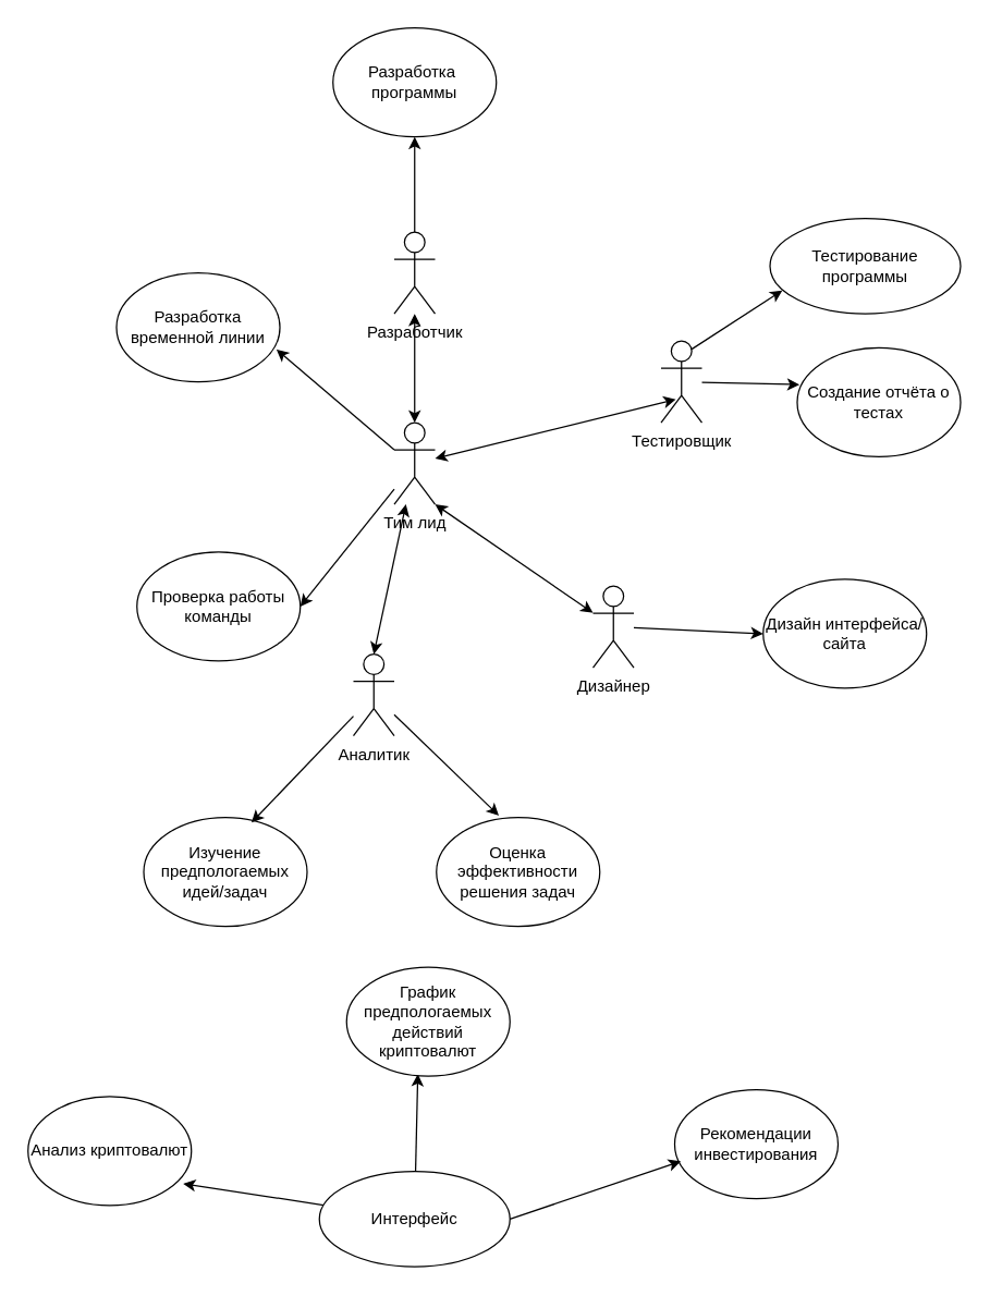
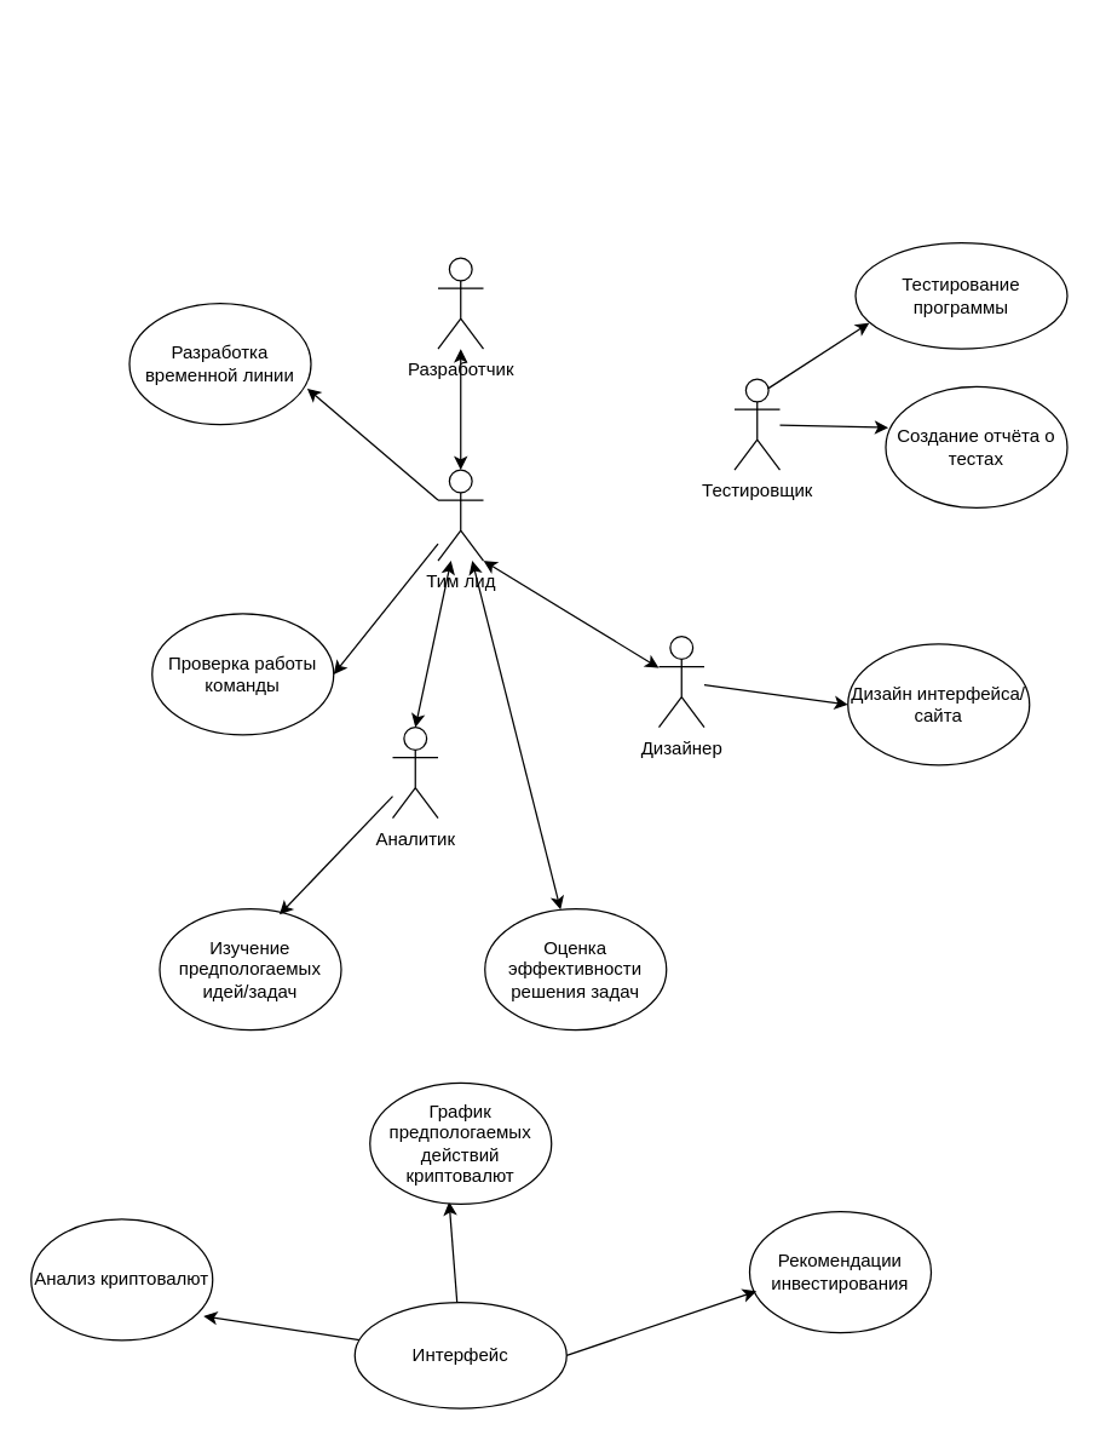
- <mxCell id="3" value="Разработка&amp;nbsp; программы" style="ellipse;whiteSpace=wrap;html=1;" vertex="1" parent="1"><mxGeometry x="244" y="20" width="120" height="80" as="geometry" /></mxCell>
- <mxCell id="6" value="" style="endArrow=classic;html=1;rounded=0;entryX=0.5;entryY=1;entryDx=0;entryDy=0;exitX=0.5;exitY=0;exitDx=0;exitDy=0;exitPerimeter=0;" edge="1" parent="1" source="2" target="3"><mxGeometry width="50" height="50" relative="1" as="geometry"><mxPoint x="294" y="160" as="sourcePoint" /><mxPoint x="344" y="110" as="targetPoint" /></mxGeometry></mxCell>
- <mxCell id="11" value="" style="endArrow=classic;startArrow=classic;html=1;rounded=0;entryX=0.361;entryY=0.714;entryDx=0;entryDy=0;entryPerimeter=0;" edge="1" parent="1" source="10" target="4"><mxGeometry width="50" height="50" relative="1" as="geometry"><mxPoint x="385" y="340" as="sourcePoint" /><mxPoint x="435" y="290" as="targetPoint" /></mxGeometry></mxCell>
+ <mxCell id="11" value="" style="endArrow=classic;startArrow=classic;html=1;rounded=0;" edge="1" parent="1" source="10" target="24"><mxGeometry width="50" height="50" relative="1" as="geometry"><mxPoint x="385" y="340" as="sourcePoint" /><mxPoint x="435" y="290" as="targetPoint" /></mxGeometry></mxCell>
- <mxCell id="15" value="Дизайнер" style="shape=umlActor;verticalLabelPosition=bottom;verticalAlign=top;html=1;outlineConnect=0;" vertex="1" parent="1"><mxGeometry x="435" y="430" width="30" height="60" as="geometry" /></mxCell>
+ <mxCell id="15" value="Дизайнер" style="shape=umlActor;verticalLabelPosition=bottom;verticalAlign=top;html=1;outlineConnect=0;" vertex="1" parent="1"><mxGeometry x="435" y="420" width="30" height="60" as="geometry" /></mxCell>
- <mxCell id="26" value="" style="endArrow=classic;html=1;rounded=0;entryX=0.382;entryY=-0.017;entryDx=0;entryDy=0;entryPerimeter=0;" edge="1" parent="1" source="18" target="24"><mxGeometry width="50" height="50" relative="1" as="geometry"><mxPoint x="315" y="540" as="sourcePoint" /><mxPoint x="365" y="490" as="targetPoint" /></mxGeometry></mxCell>
- <mxCell id="29" value="График предпологаемых действий криптовалют" style="ellipse;whiteSpace=wrap;html=1;" vertex="1" parent="1"><mxGeometry x="254" y="710" width="120" height="80" as="geometry" /></mxCell>
+ <mxCell id="29" value="График предпологаемых действий криптовалют" style="ellipse;whiteSpace=wrap;html=1;" vertex="1" parent="1"><mxGeometry x="244" y="715" width="120" height="80" as="geometry" /></mxCell>
